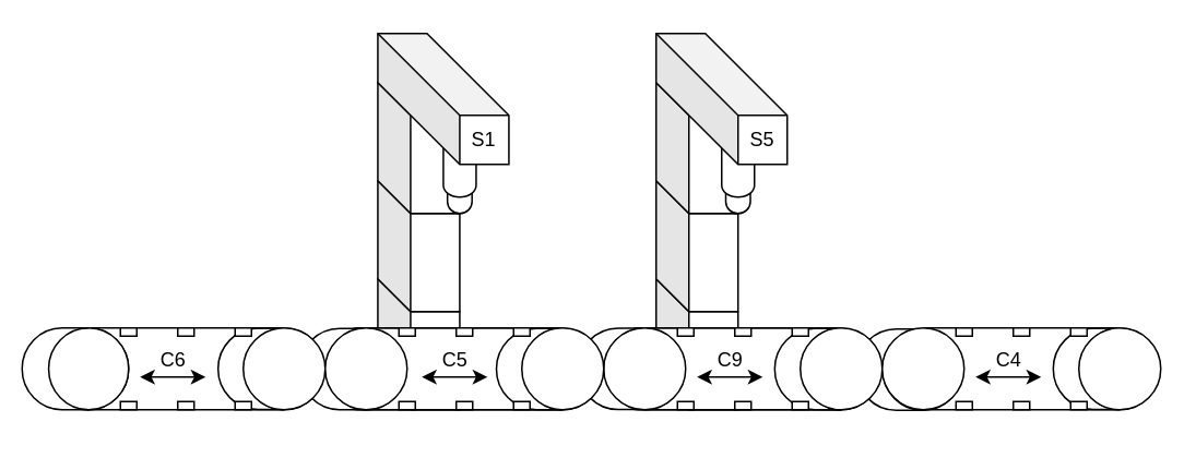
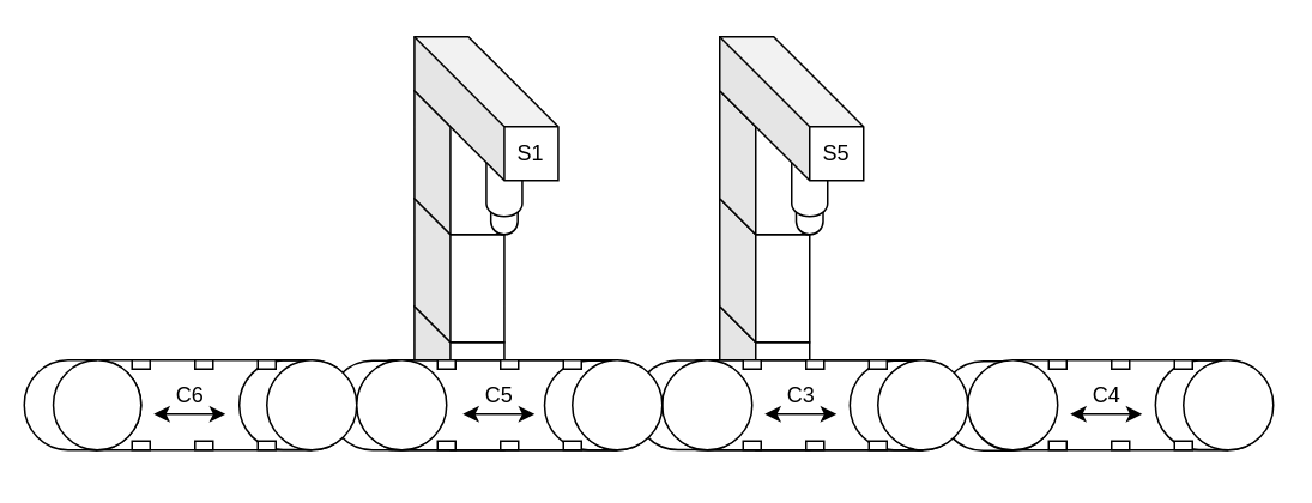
- <mxCell id="31" value="C9" style="text;html=1;align=center;verticalAlign=middle;whiteSpace=wrap;rounded=0;" parent="1" vertex="1"><mxGeometry x="437.5" y="215" width="15" height="10" as="geometry" /></mxCell>
+ <mxCell id="31" value="C3" style="text;html=1;align=center;verticalAlign=middle;whiteSpace=wrap;rounded=0;" parent="1" vertex="1"><mxGeometry x="437.5" y="215" width="15" height="10" as="geometry" /></mxCell>
